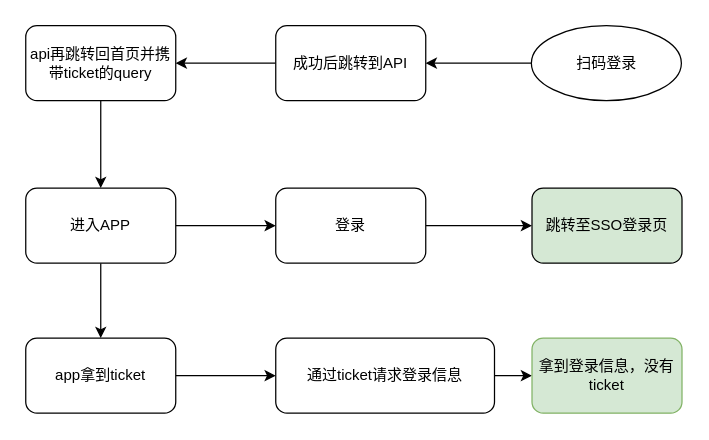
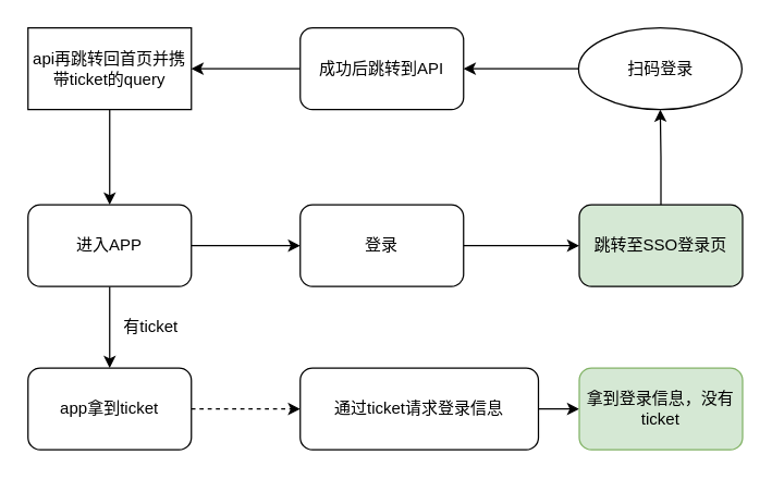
- <mxCell id="11" value="api再跳转回首页并携带ticket的query" style="whiteSpace=wrap;html=1;rounded=1;" vertex="1" parent="1"><mxGeometry x="20" y="20" width="120" height="60" as="geometry" /></mxCell>
+ <mxCell id="11" value="api再跳转回首页并携带ticket的query" style="whiteSpace=wrap;html=1;rounded=0;" vertex="1" parent="1"><mxGeometry x="20" y="20" width="120" height="60" as="geometry" /></mxCell>
+ <mxCell id="4" style="edgeStyle=orthogonalEdgeStyle;rounded=0;orthogonalLoop=1;jettySize=auto;html=1;exitX=0.5;exitY=0;exitDx=0;exitDy=0;entryX=0.5;entryY=1;entryDx=0;entryDy=0;" edge="1" parent="1" source="5" target="7"><mxGeometry relative="1" as="geometry" /></mxCell>
+ <mxCell id="20" value="有ticket" style="text;html=1;align=center;verticalAlign=middle;resizable=0;points=[];autosize=1;" vertex="1" parent="1"><mxGeometry x="80" y="230" width="60" height="20" as="geometry" /></mxCell>
- <mxCell id="12" value="" style="edgeStyle=orthogonalEdgeStyle;rounded=0;orthogonalLoop=1;jettySize=auto;html=1;" edge="1" parent="1" source="13" target="15"><mxGeometry relative="1" as="geometry" /></mxCell>
+ <mxCell id="12" value="" style="edgeStyle=orthogonalEdgeStyle;rounded=0;orthogonalLoop=1;jettySize=auto;html=1;dashed=1;" edge="1" parent="1" source="13" target="15"><mxGeometry relative="1" as="geometry" /></mxCell>
